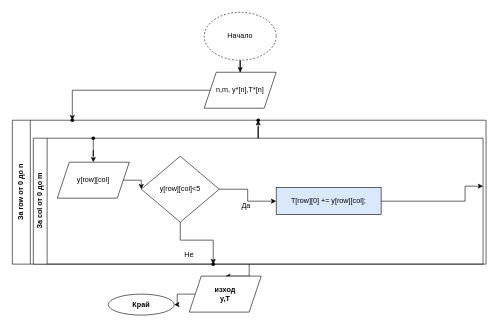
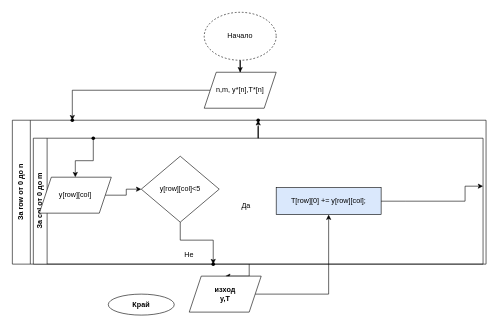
- <mxCell id="14" value="y[row][col]" style="shape=parallelogram;perimeter=parallelogramPerimeter;whiteSpace=wrap;html=1;fixedSize=1;" parent="10" vertex="1"><mxGeometry x="40" y="40" width="120" height="60" as="geometry" /></mxCell>
+ <mxCell id="14" value="y[row][col]" style="shape=parallelogram;perimeter=parallelogramPerimeter;whiteSpace=wrap;html=1;fixedSize=1;" parent="10" vertex="1"><mxGeometry x="10" y="65" width="120" height="60" as="geometry" /></mxCell>
- <mxCell id="15" value="" style="edgeStyle=orthogonalEdgeStyle;rounded=0;orthogonalLoop=1;jettySize=auto;html=1;" parent="10" source="16" target="17" edge="1"><mxGeometry relative="1" as="geometry" /></mxCell>
- <mxCell id="24" value="" style="edgeStyle=orthogonalEdgeStyle;rounded=0;orthogonalLoop=1;jettySize=auto;html=1;" parent="1" source="25" target="26" edge="1"><mxGeometry relative="1" as="geometry" /></mxCell>
+ <mxCell id="24" value="" style="edgeStyle=orthogonalEdgeStyle;rounded=0;orthogonalLoop=1;jettySize=auto;html=1;" parent="1" source="25" target="17" edge="1"><mxGeometry relative="1" as="geometry" /></mxCell>
